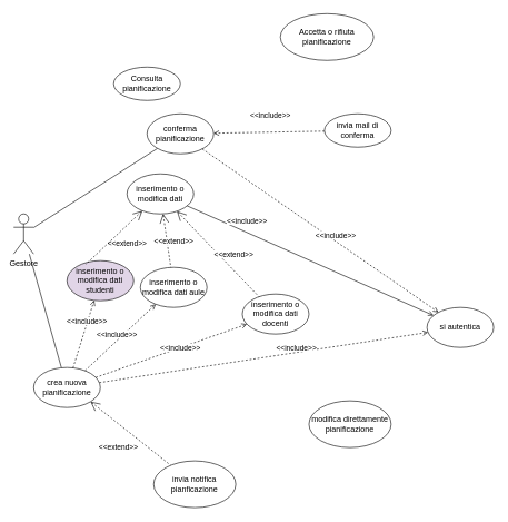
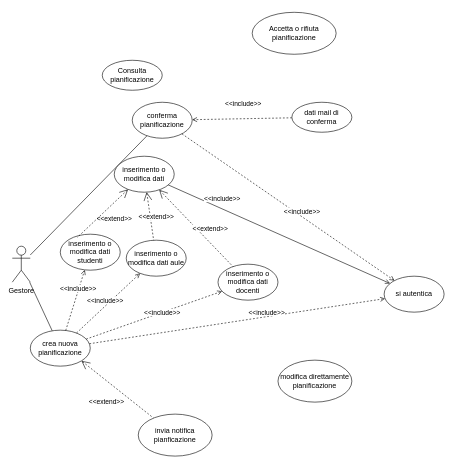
- <mxCell id="13" value="invia mail di conferma" style="ellipse;whiteSpace=wrap;html=1;" vertex="1" parent="1"><mxGeometry x="486.19" y="170" width="100" height="50" as="geometry" /></mxCell>
+ <mxCell id="13" value="dati mail di conferma" style="ellipse;whiteSpace=wrap;html=1;" vertex="1" parent="1"><mxGeometry x="486.19" y="170" width="100" height="50" as="geometry" /></mxCell>
- <mxCell id="4" value="Gestore" style="shape=umlActor;html=1;verticalLabelPosition=bottom;verticalAlign=top;align=center;" vertex="1" parent="1"><mxGeometry x="20" y="320" width="30" height="60" as="geometry" /></mxCell>
+ <mxCell id="4" value="Gestore" style="shape=umlActor;html=1;verticalLabelPosition=bottom;verticalAlign=top;align=center;" vertex="1" parent="1"><mxGeometry x="20" y="410" width="30" height="60" as="geometry" /></mxCell>
- <mxCell id="16" value="inserimento o modifica dati studenti" style="ellipse;whiteSpace=wrap;html=1;fillColor=#e1d5e7;" vertex="1" parent="1"><mxGeometry x="100" y="390" width="100" height="60" as="geometry" /></mxCell>
+ <mxCell id="16" value="inserimento o modifica dati studenti" style="ellipse;whiteSpace=wrap;html=1;" vertex="1" parent="1"><mxGeometry x="100" y="390" width="100" height="60" as="geometry" /></mxCell>
